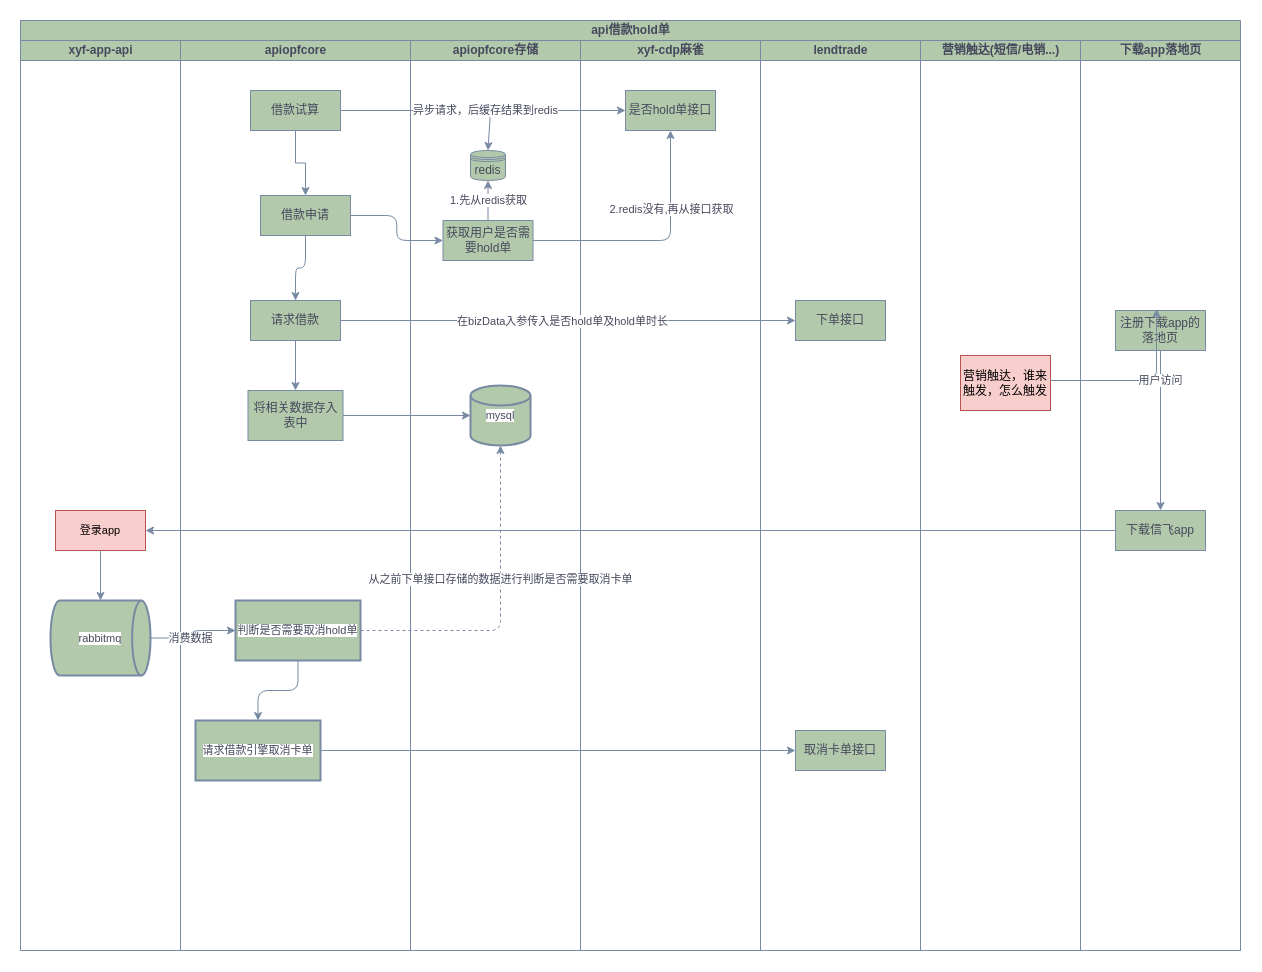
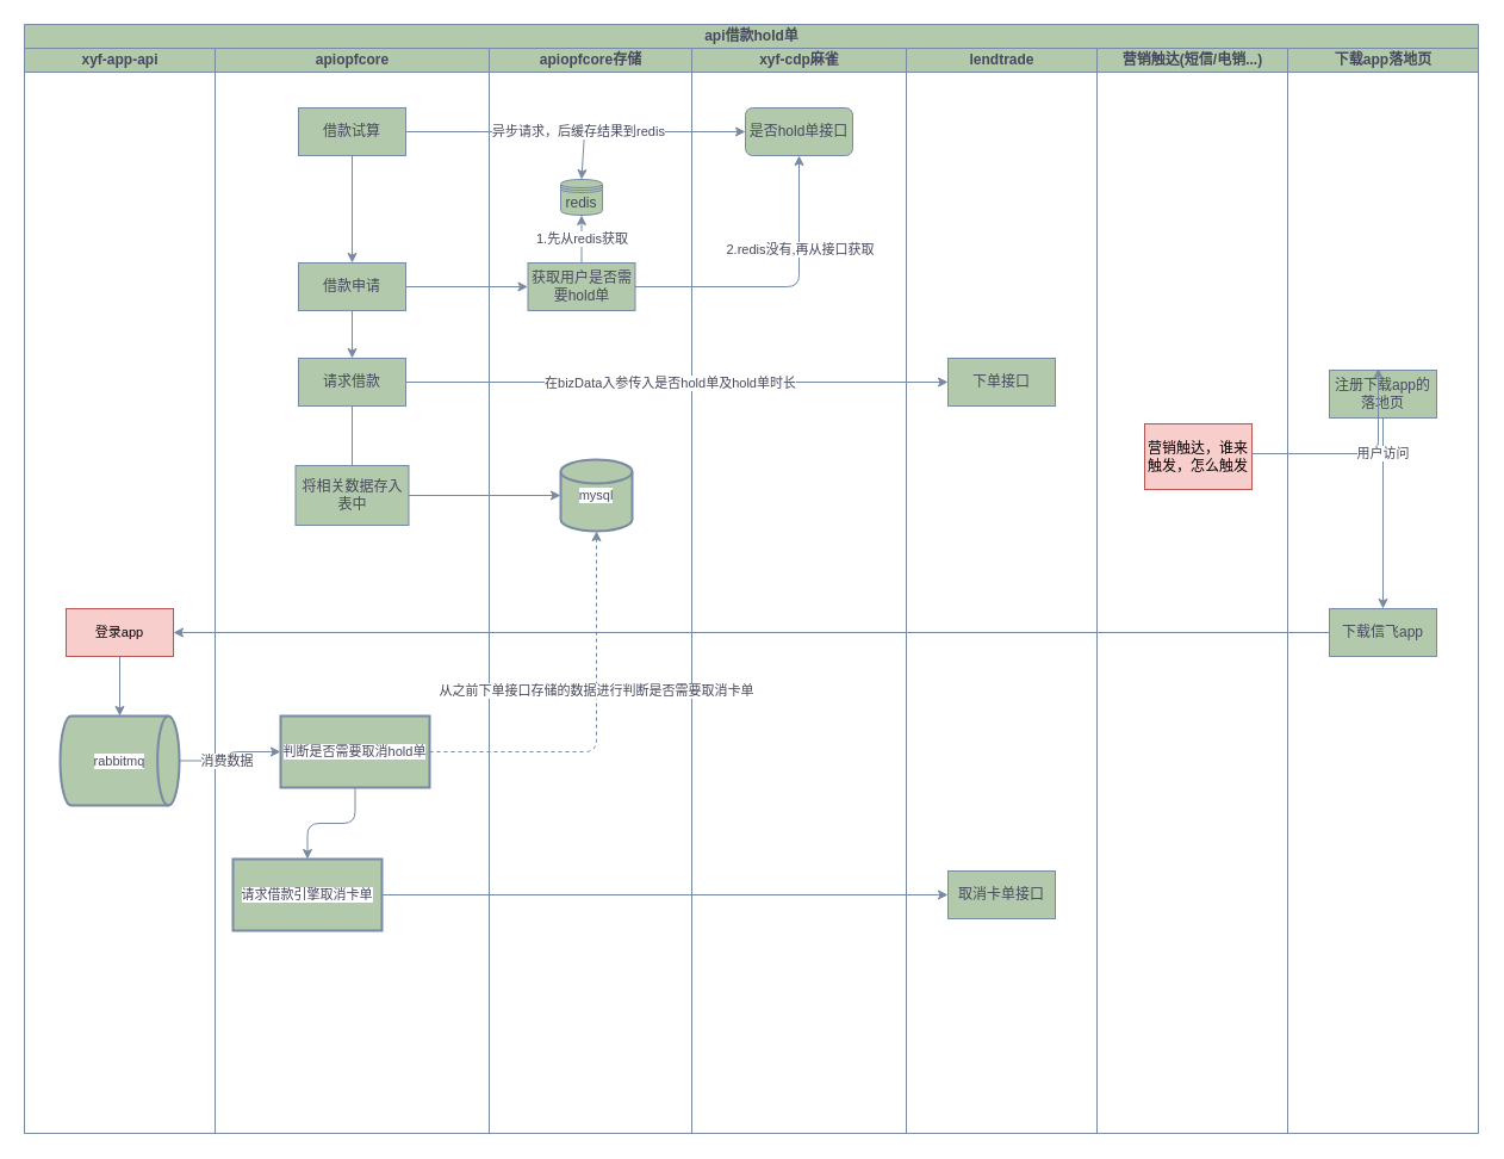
- <mxCell id="26" value="是否hold单接口" style="rounded=0;whiteSpace=wrap;html=1;strokeColor=#788AA3;fontColor=#46495D;fillColor=#B2C9AB;" vertex="1" parent="25"><mxGeometry x="45" y="50" width="90" height="40" as="geometry" /></mxCell>
+ <mxCell id="26" value="是否hold单接口" style="whiteSpace=wrap;html=1;strokeColor=#788AA3;fontColor=#46495D;fillColor=#B2C9AB;rounded=1;" vertex="1" parent="25"><mxGeometry x="45" y="50" width="90" height="40" as="geometry" /></mxCell>
- <mxCell id="11" value="借款申请" style="rounded=0;whiteSpace=wrap;html=1;strokeColor=#788AA3;fontColor=#46495D;fillColor=#B2C9AB;" vertex="1" parent="7"><mxGeometry x="80" y="155" width="90" height="40" as="geometry" /></mxCell>
+ <mxCell id="11" value="借款申请" style="rounded=0;whiteSpace=wrap;html=1;strokeColor=#788AA3;fontColor=#46495D;fillColor=#B2C9AB;" vertex="1" parent="7"><mxGeometry x="70" y="180" width="90" height="40" as="geometry" /></mxCell>
- <mxCell id="12" value="" style="edgeStyle=orthogonalEdgeStyle;curved=0;rounded=1;orthogonalLoop=1;jettySize=auto;html=1;strokeColor=#788AA3;align=center;verticalAlign=middle;fontFamily=Helvetica;fontSize=11;fontColor=#46495D;labelBackgroundColor=default;endArrow=classic;fillColor=#B2C9AB;" edge="1" parent="7" source="13" target="14"><mxGeometry relative="1" as="geometry" /></mxCell>
+ <mxCell id="12" value="" style="edgeStyle=orthogonalEdgeStyle;curved=0;rounded=1;orthogonalLoop=1;jettySize=auto;html=1;strokeColor=#788AA3;align=center;verticalAlign=middle;fontFamily=Helvetica;fontSize=11;fontColor=#46495D;labelBackgroundColor=default;endArrow=none;fillColor=#B2C9AB;" edge="1" parent="7" source="13" target="14"><mxGeometry relative="1" as="geometry" /></mxCell>
